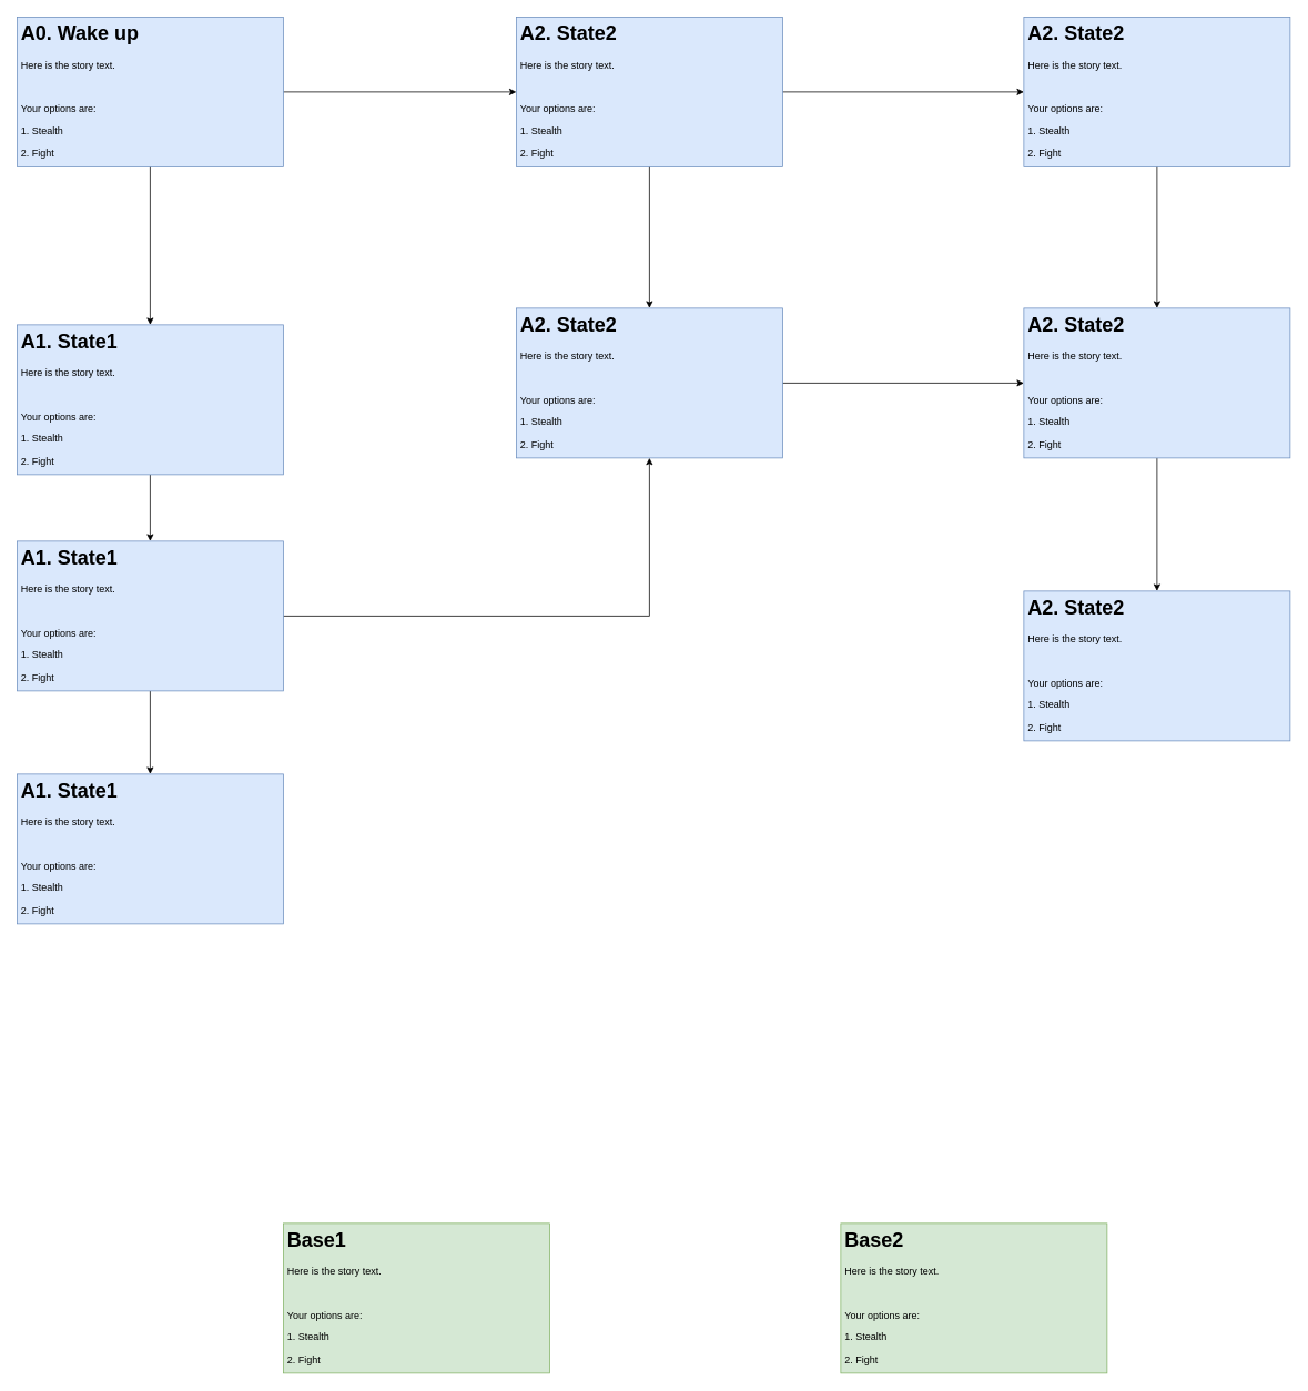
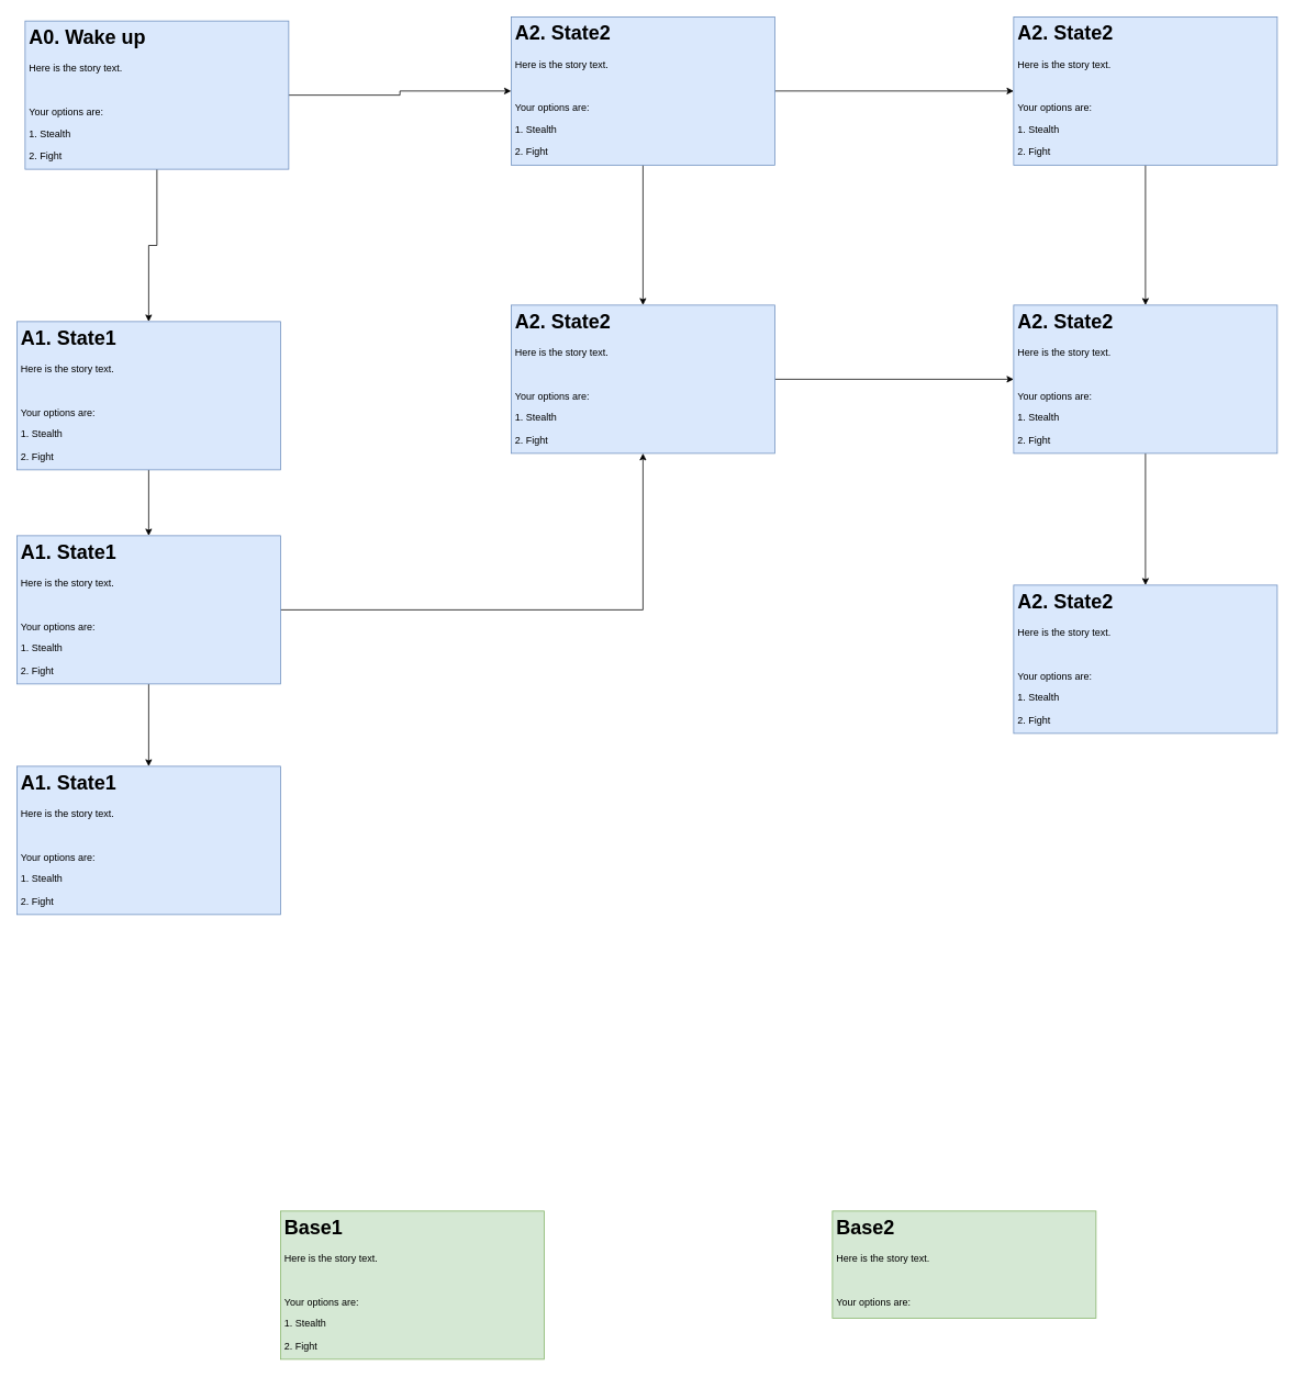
- <mxCell id="4" value="&lt;h1&gt;A0. Wake up&lt;/h1&gt;&lt;p&gt;Here is the story text.&lt;/p&gt;&lt;p&gt;&lt;br&gt;&lt;/p&gt;&lt;p&gt;Your options are:&lt;/p&gt;&lt;p&gt;1. Stealth&lt;/p&gt;&lt;p&gt;&lt;span&gt;2. Fight&lt;/span&gt;&lt;/p&gt;" style="text;html=1;strokeColor=#6c8ebf;fillColor=#dae8fc;spacing=5;spacingTop=-20;whiteSpace=wrap;overflow=hidden;rounded=0;" vertex="1" parent="1"><mxGeometry x="20" y="20" width="320" height="180" as="geometry" /></mxCell>
+ <mxCell id="4" value="&lt;h1&gt;A0. Wake up&lt;/h1&gt;&lt;p&gt;Here is the story text.&lt;/p&gt;&lt;p&gt;&lt;br&gt;&lt;/p&gt;&lt;p&gt;Your options are:&lt;/p&gt;&lt;p&gt;1. Stealth&lt;/p&gt;&lt;p&gt;&lt;span&gt;2. Fight&lt;/span&gt;&lt;/p&gt;" style="text;html=1;strokeColor=#6c8ebf;fillColor=#dae8fc;spacing=5;spacingTop=-20;whiteSpace=wrap;overflow=hidden;rounded=0;" vertex="1" parent="1"><mxGeometry x="30" y="25" width="320" height="180" as="geometry" /></mxCell>
- <mxCell id="13" value="&lt;h1&gt;Base2&lt;/h1&gt;&lt;p&gt;Here is the story text.&lt;/p&gt;&lt;p&gt;&lt;br&gt;&lt;/p&gt;&lt;p&gt;Your options are:&lt;/p&gt;&lt;p&gt;1. Stealth&lt;/p&gt;&lt;p&gt;2. Fight&lt;/p&gt;" style="text;html=1;strokeColor=#82b366;fillColor=#d5e8d4;spacing=5;spacingTop=-20;whiteSpace=wrap;overflow=hidden;rounded=0;" vertex="1" parent="1"><mxGeometry x="1010" y="1470" width="320" height="180" as="geometry" /></mxCell>
+ <mxCell id="13" value="&lt;h1&gt;Base2&lt;/h1&gt;&lt;p&gt;Here is the story text.&lt;/p&gt;&lt;p&gt;&lt;br&gt;&lt;/p&gt;&lt;p&gt;Your options are:&lt;/p&gt;&lt;p&gt;1. Stealth&lt;/p&gt;&lt;p&gt;2. Fight&lt;/p&gt;" style="text;html=1;strokeColor=#82b366;fillColor=#d5e8d4;spacing=5;spacingTop=-20;whiteSpace=wrap;overflow=hidden;rounded=0;" vertex="1" parent="1"><mxGeometry x="1010" y="1470" width="320" height="130" as="geometry" /></mxCell>
